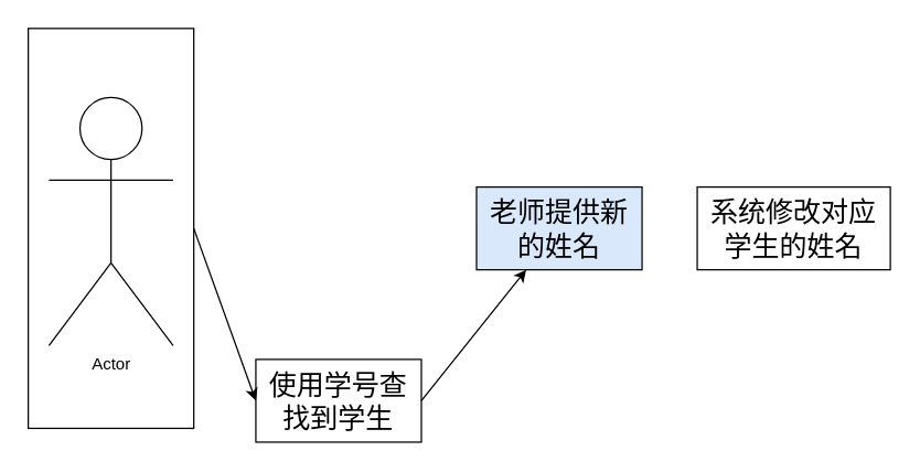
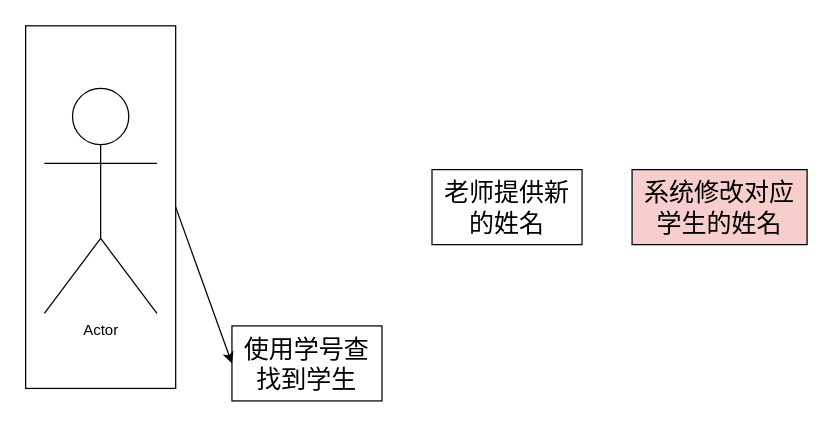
- <mxCell id="7" value="&lt;font style=&quot;font-size: 20px;&quot;&gt;老师提供新的姓名&lt;/font&gt;" style="rounded=0;whiteSpace=wrap;html=1;fillColor=#dae8fc;" vertex="1" parent="1"><mxGeometry x="345" y="135" width="120" height="60" as="geometry" /></mxCell>
+ <mxCell id="7" value="&lt;font style=&quot;font-size: 20px;&quot;&gt;老师提供新的姓名&lt;/font&gt;" style="rounded=0;whiteSpace=wrap;html=1;" vertex="1" parent="1"><mxGeometry x="345" y="135" width="120" height="60" as="geometry" /></mxCell>
- <mxCell id="8" value="&lt;span style=&quot;font-size: 20px;&quot;&gt;系统修改对应学生的姓名&lt;/span&gt;" style="rounded=0;whiteSpace=wrap;html=1;" vertex="1" parent="1"><mxGeometry x="505" y="135" width="140" height="60" as="geometry" /></mxCell>
+ <mxCell id="8" value="&lt;span style=&quot;font-size: 20px;&quot;&gt;系统修改对应学生的姓名&lt;/span&gt;" style="rounded=0;whiteSpace=wrap;html=1;fillColor=#f8cecc;" vertex="1" parent="1"><mxGeometry x="505" y="135" width="140" height="60" as="geometry" /></mxCell>
- <mxCell id="6" value="" style="endArrow=classic;html=1;rounded=0;exitX=1;exitY=0.5;exitDx=0;exitDy=0;" edge="1" parent="1" source="4" target="7"><mxGeometry width="50" height="50" relative="1" as="geometry"><mxPoint x="355" y="170" as="sourcePoint" /><mxPoint x="365" y="165" as="targetPoint" /></mxGeometry></mxCell>
